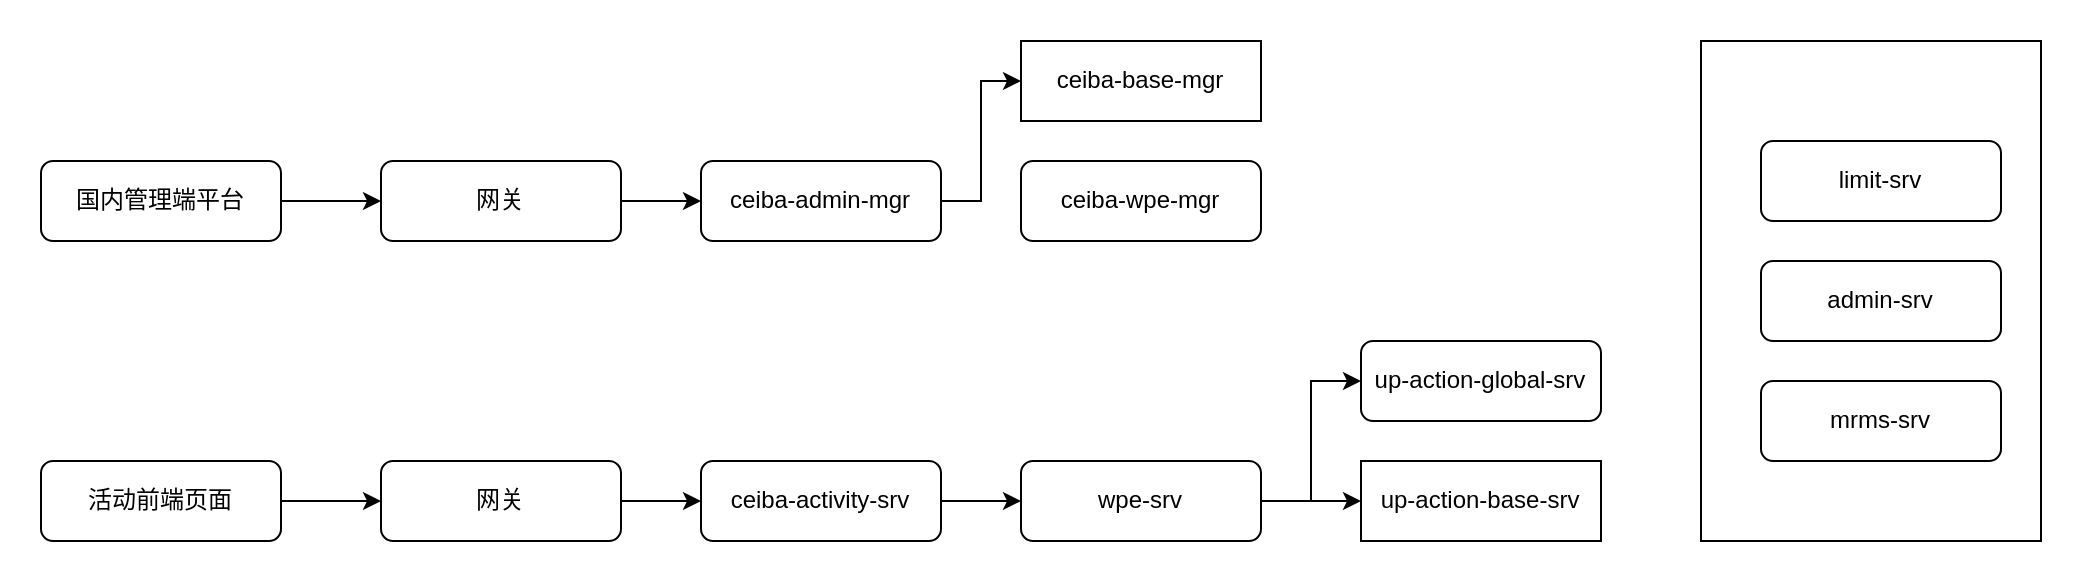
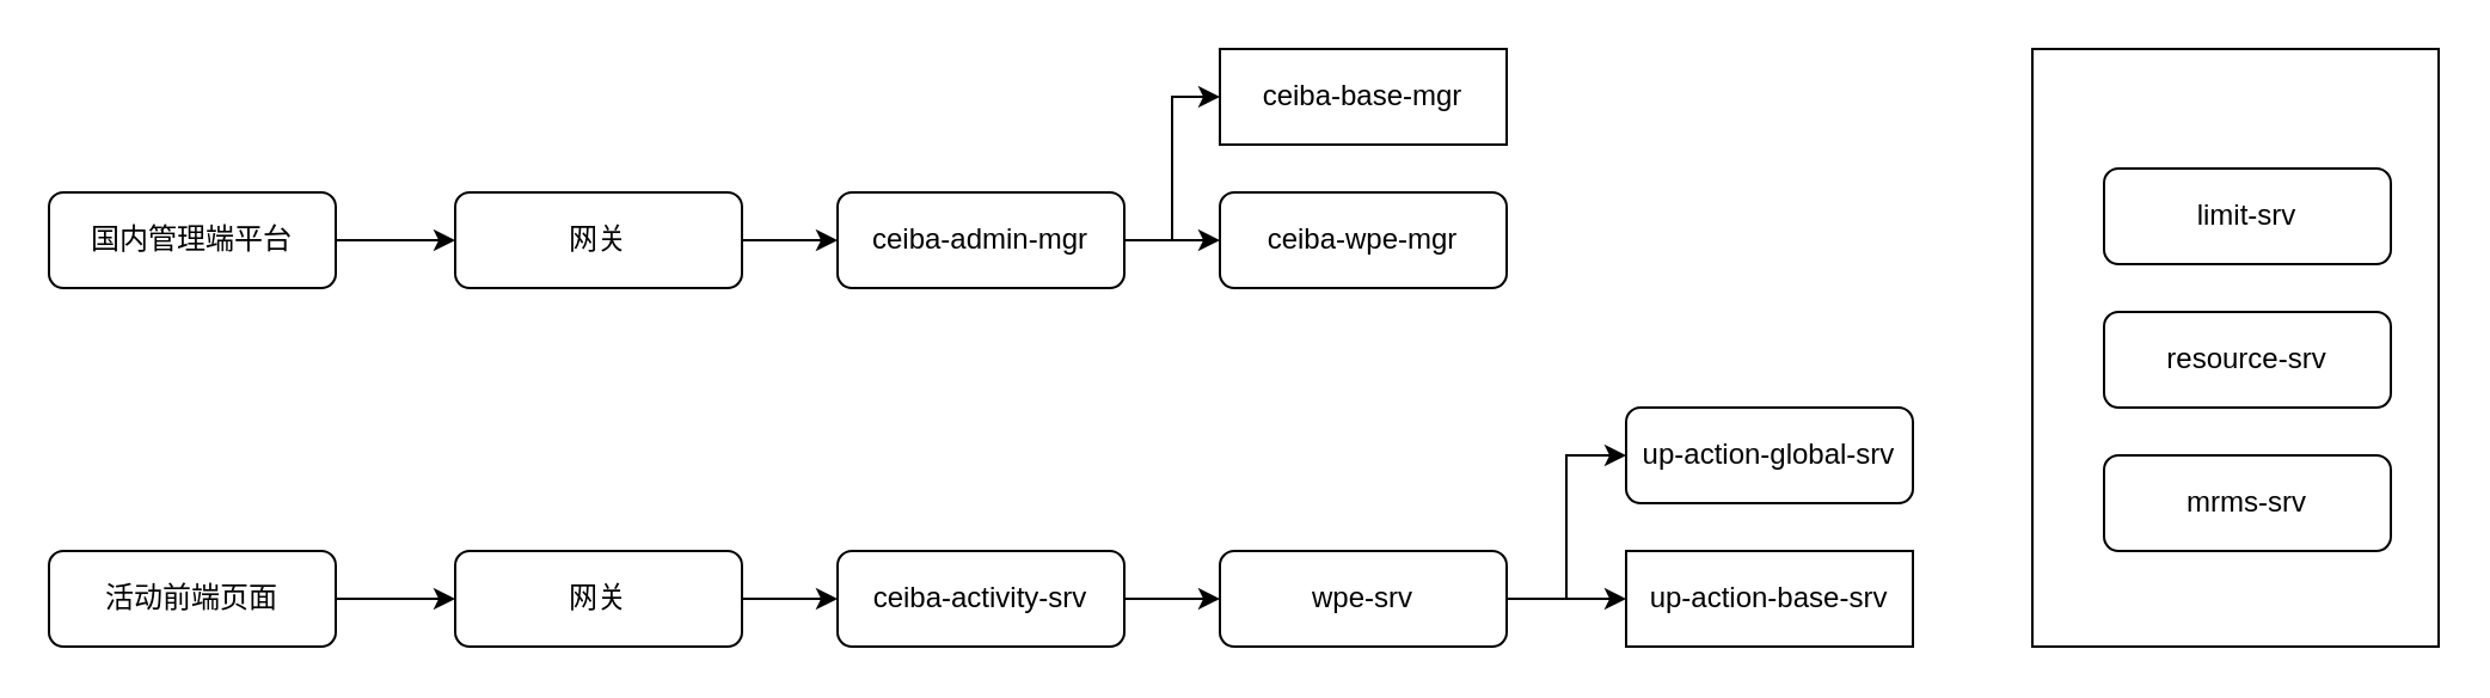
+ <mxCell id="15" style="edgeStyle=orthogonalEdgeStyle;rounded=0;orthogonalLoop=1;jettySize=auto;html=1;exitX=1;exitY=0.5;exitDx=0;exitDy=0;entryX=0;entryY=0.5;entryDx=0;entryDy=0;" edge="1" parent="1" source="17" target="18"><mxGeometry relative="1" as="geometry" /></mxCell>
- <mxCell id="12" value="admin-srv" style="rounded=1;whiteSpace=wrap;html=1;" vertex="1" parent="1"><mxGeometry x="880" y="130" width="120" height="40" as="geometry" /></mxCell>
+ <mxCell id="12" value="resource-srv" style="rounded=1;whiteSpace=wrap;html=1;" vertex="1" parent="1"><mxGeometry x="880" y="130" width="120" height="40" as="geometry" /></mxCell>
